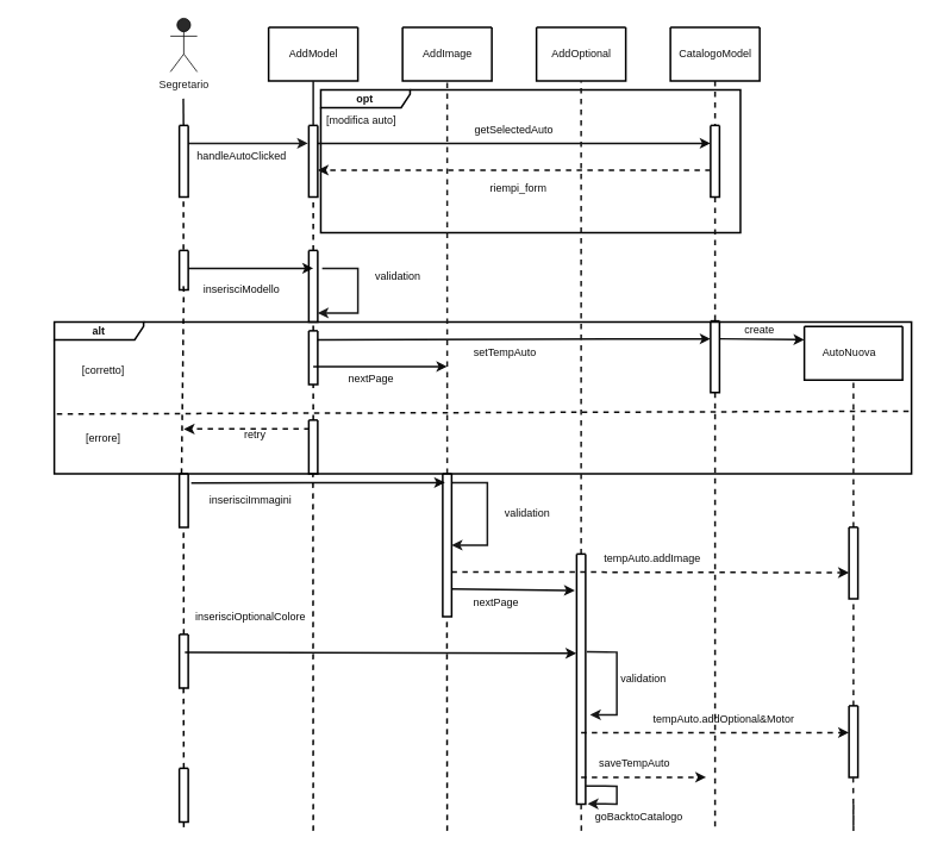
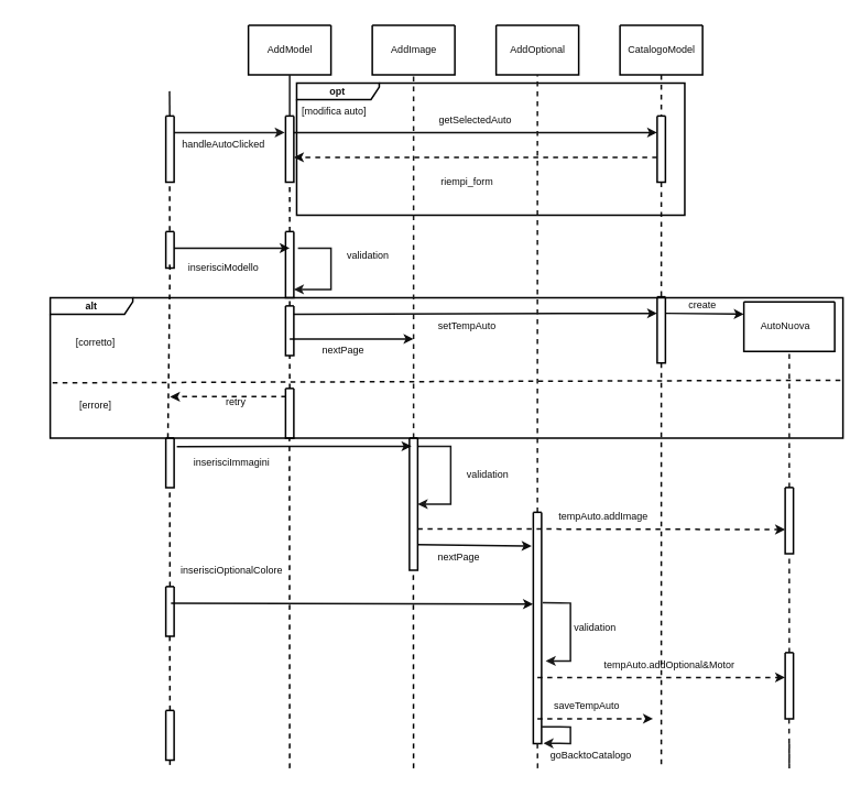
- <mxCell id="4" value="Segretario" style="shape=umlActor;verticalLabelPosition=bottom;verticalAlign=top;html=1;outlineConnect=0;fillColor=#2A2A2A;strokeColor=#000000;fontColor=#1C1C1C;" parent="1" vertex="1"><mxGeometry x="190" y="20" width="30" height="60" as="geometry" /></mxCell>
- <mxCell id="29" value="riempi_form" style="text;html=1;strokeColor=none;fillColor=none;align=center;verticalAlign=middle;whiteSpace=wrap;rounded=0;labelBackgroundColor=none;strokeWidth=2;fontColor=#0D0D0D;" parent="1" vertex="1"><mxGeometry x="520" y="200" width="120" height="20" as="geometry" /></mxCell>
+ <mxCell id="29" value="riempi_form" style="text;html=1;strokeColor=none;fillColor=none;align=center;verticalAlign=middle;whiteSpace=wrap;rounded=0;labelBackgroundColor=none;strokeWidth=2;fontColor=#0D0D0D;" parent="1" vertex="1"><mxGeometry x="505" y="210" width="120" height="20" as="geometry" /></mxCell>
